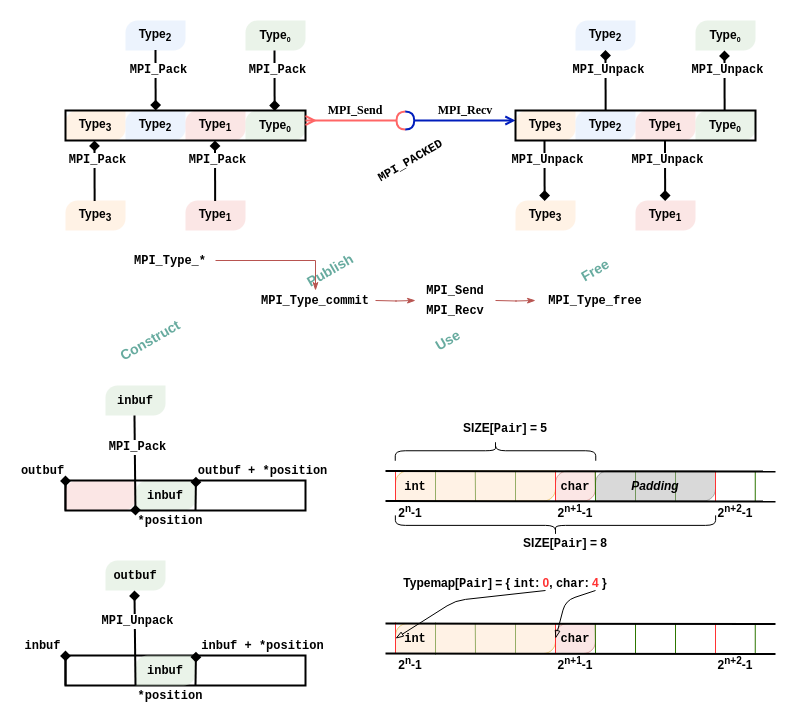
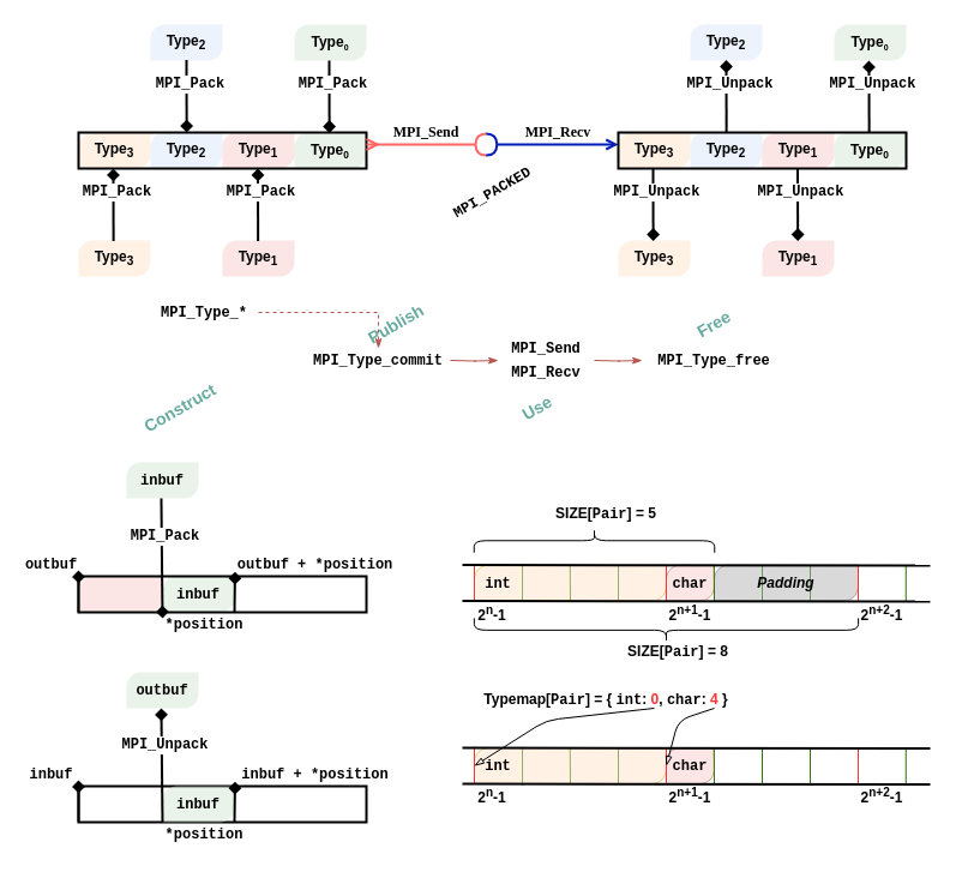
- <mxCell id="71" value="" style="edgeStyle=orthogonalEdgeStyle;rounded=0;orthogonalLoop=1;jettySize=auto;html=1;startArrow=none;startFill=0;endArrow=classicThin;endFill=1;strokeColor=#b85450;strokeWidth=1;fillColor=#f8cecc;" parent="1" source="72" target="73" edge="1"><mxGeometry relative="1" as="geometry" /></mxCell>
+ <mxCell id="71" value="" style="edgeStyle=orthogonalEdgeStyle;rounded=0;orthogonalLoop=1;jettySize=auto;html=1;startArrow=none;startFill=0;endArrow=classicThin;endFill=1;strokeColor=#b85450;strokeWidth=1;fillColor=#f8cecc;dashed=1;" parent="1" source="72" target="73" edge="1"><mxGeometry relative="1" as="geometry" /></mxCell>
